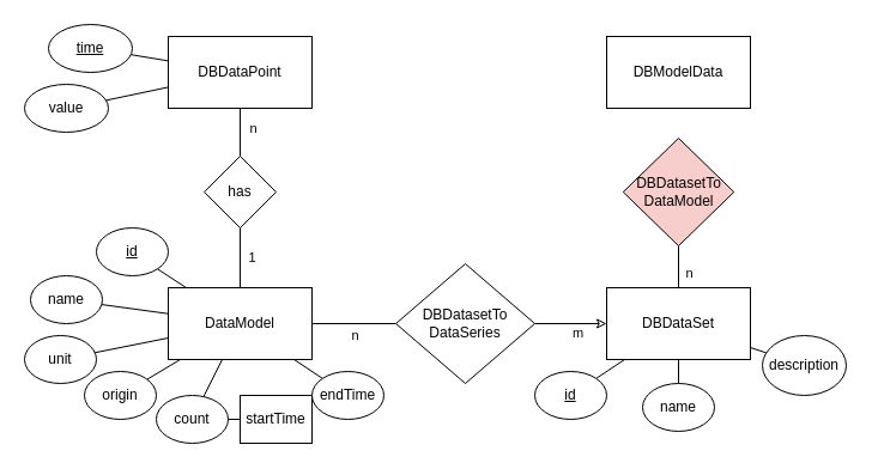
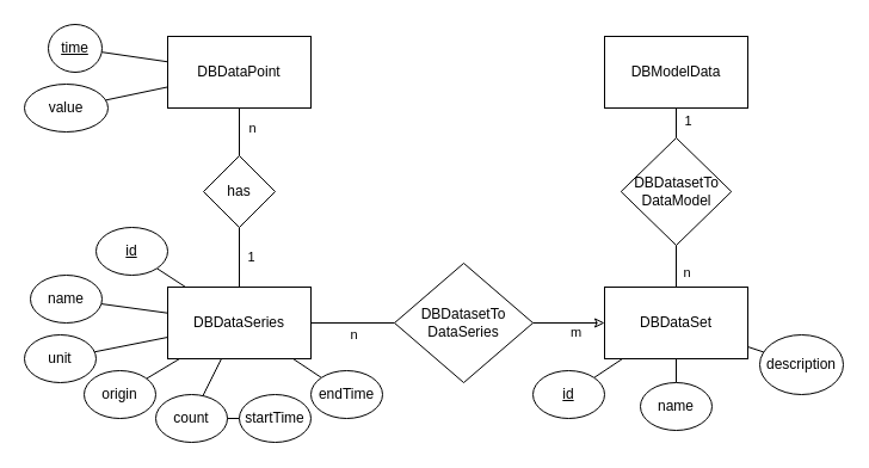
- <mxCell id="23" value="&lt;u&gt;time&lt;/u&gt;" style="ellipse;whiteSpace=wrap;html=1;" vertex="1" parent="1"><mxGeometry x="40" y="20" width="70" height="40" as="geometry" /></mxCell>
+ <mxCell id="23" value="&lt;u&gt;time&lt;/u&gt;" style="ellipse;whiteSpace=wrap;html=1;" vertex="1" parent="1"><mxGeometry x="40" y="20" width="45" height="40" as="geometry" /></mxCell>
+ <mxCell id="19" style="edgeStyle=none;rounded=0;orthogonalLoop=1;jettySize=auto;html=1;endArrow=none;endFill=0;" edge="1" parent="1" source="21" target="43"><mxGeometry relative="1" as="geometry" /></mxCell>
+ <mxCell id="20" value="1" style="edgeLabel;html=1;align=center;verticalAlign=middle;resizable=0;points=[];" vertex="1" connectable="0" parent="19"><mxGeometry x="0.196" y="-1" relative="1" as="geometry"><mxPoint x="8" as="offset" /></mxGeometry></mxCell>
- <mxCell id="21" value="&lt;div&gt;DBDatasetTo&lt;/div&gt;&lt;div&gt;DataModel&lt;/div&gt;" style="rhombus;whiteSpace=wrap;html=1;fillColor=#f8cecc;" vertex="1" parent="1"><mxGeometry x="519.75" y="115" width="92.5" height="90" as="geometry" /></mxCell>
+ <mxCell id="21" value="&lt;div&gt;DBDatasetTo&lt;/div&gt;&lt;div&gt;DataModel&lt;/div&gt;" style="rhombus;whiteSpace=wrap;html=1;" vertex="1" parent="1"><mxGeometry x="519.75" y="115" width="92.5" height="90" as="geometry" /></mxCell>
- <mxCell id="7" value="DataModel" style="rounded=0;whiteSpace=wrap;html=1;" vertex="1" parent="1"><mxGeometry x="140" y="240" width="120" height="60" as="geometry" /></mxCell>
+ <mxCell id="7" value="DBDataSeries" style="rounded=0;whiteSpace=wrap;html=1;" vertex="1" parent="1"><mxGeometry x="140" y="240" width="120" height="60" as="geometry" /></mxCell>
- <mxCell id="37" value="startTime" style="whiteSpace=wrap;html=1;rounded=0;" vertex="1" parent="1"><mxGeometry x="200" y="330" width="60" height="40" as="geometry" /></mxCell>
+ <mxCell id="37" value="startTime" style="ellipse;whiteSpace=wrap;html=1;" vertex="1" parent="1"><mxGeometry x="200" y="330" width="60" height="40" as="geometry" /></mxCell>
